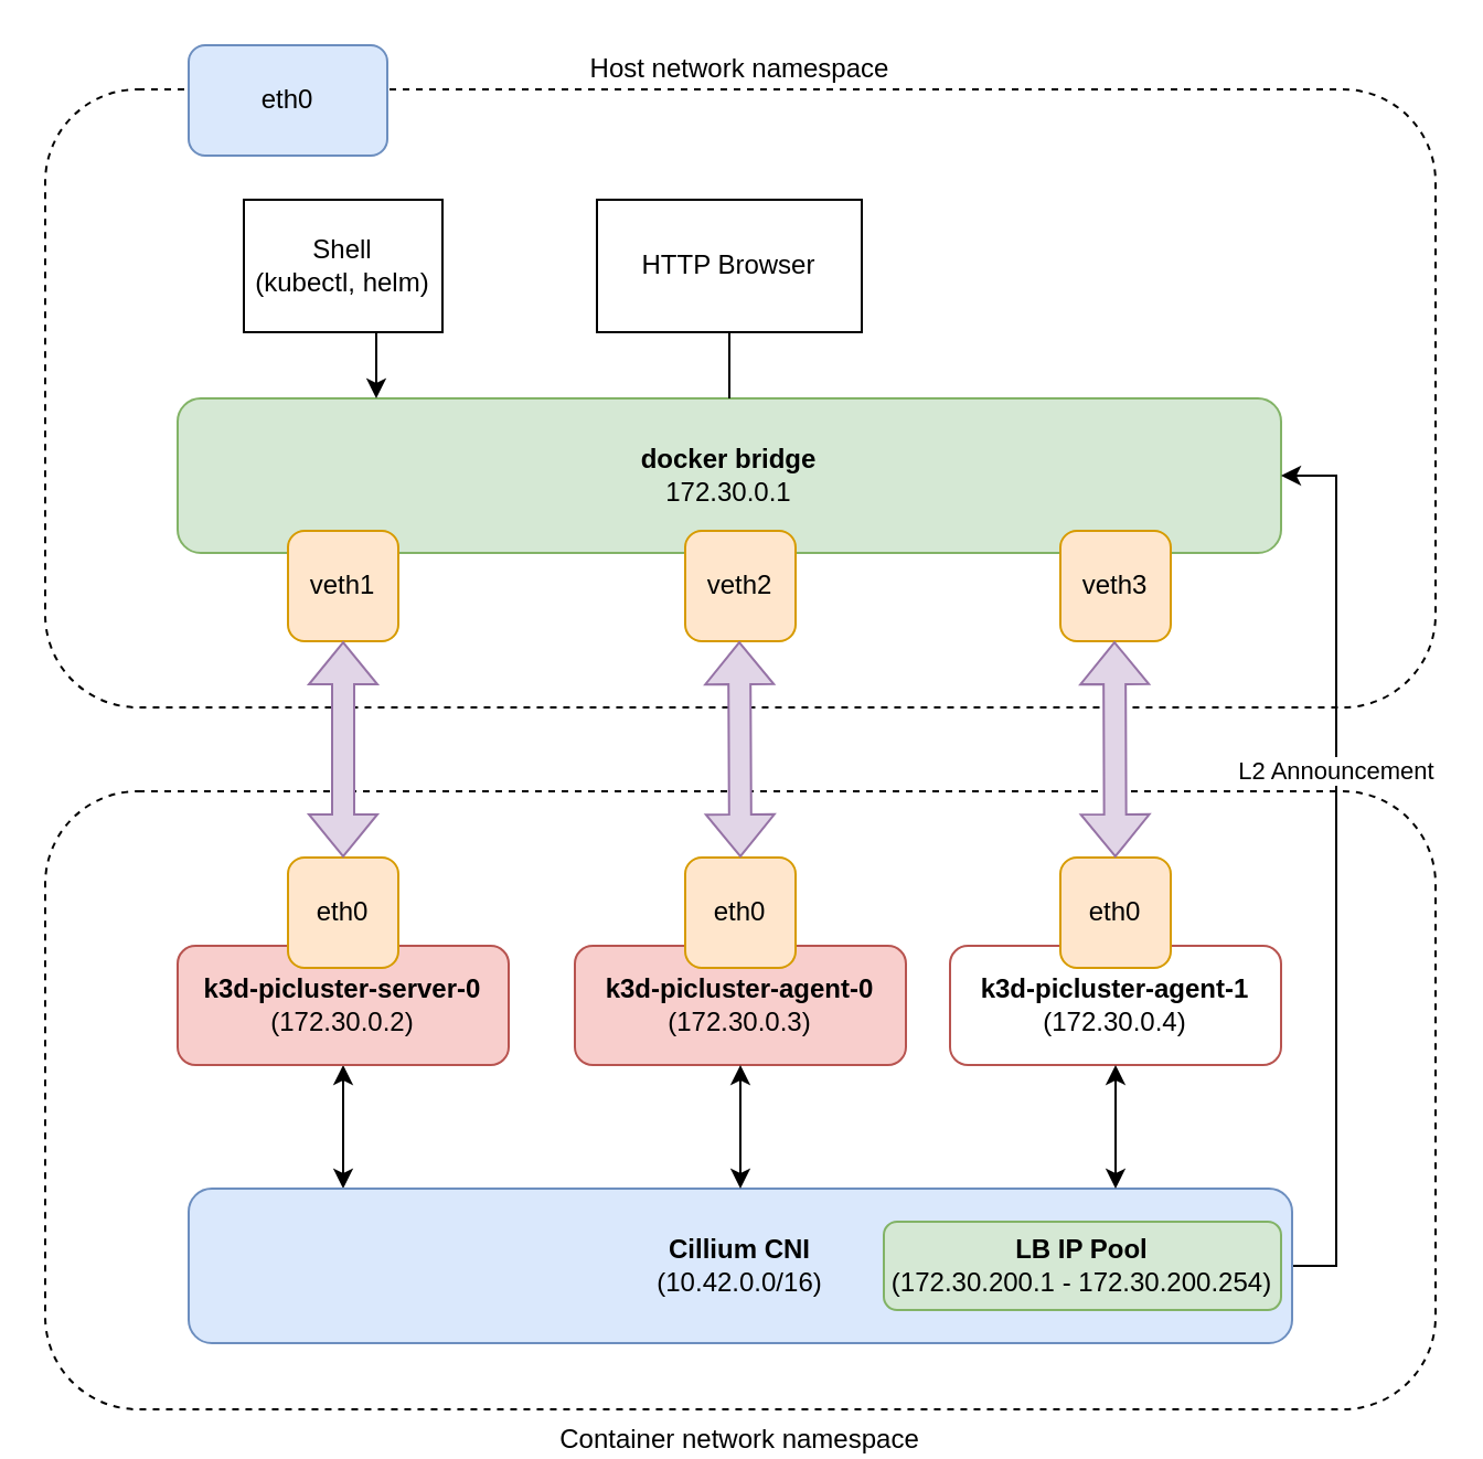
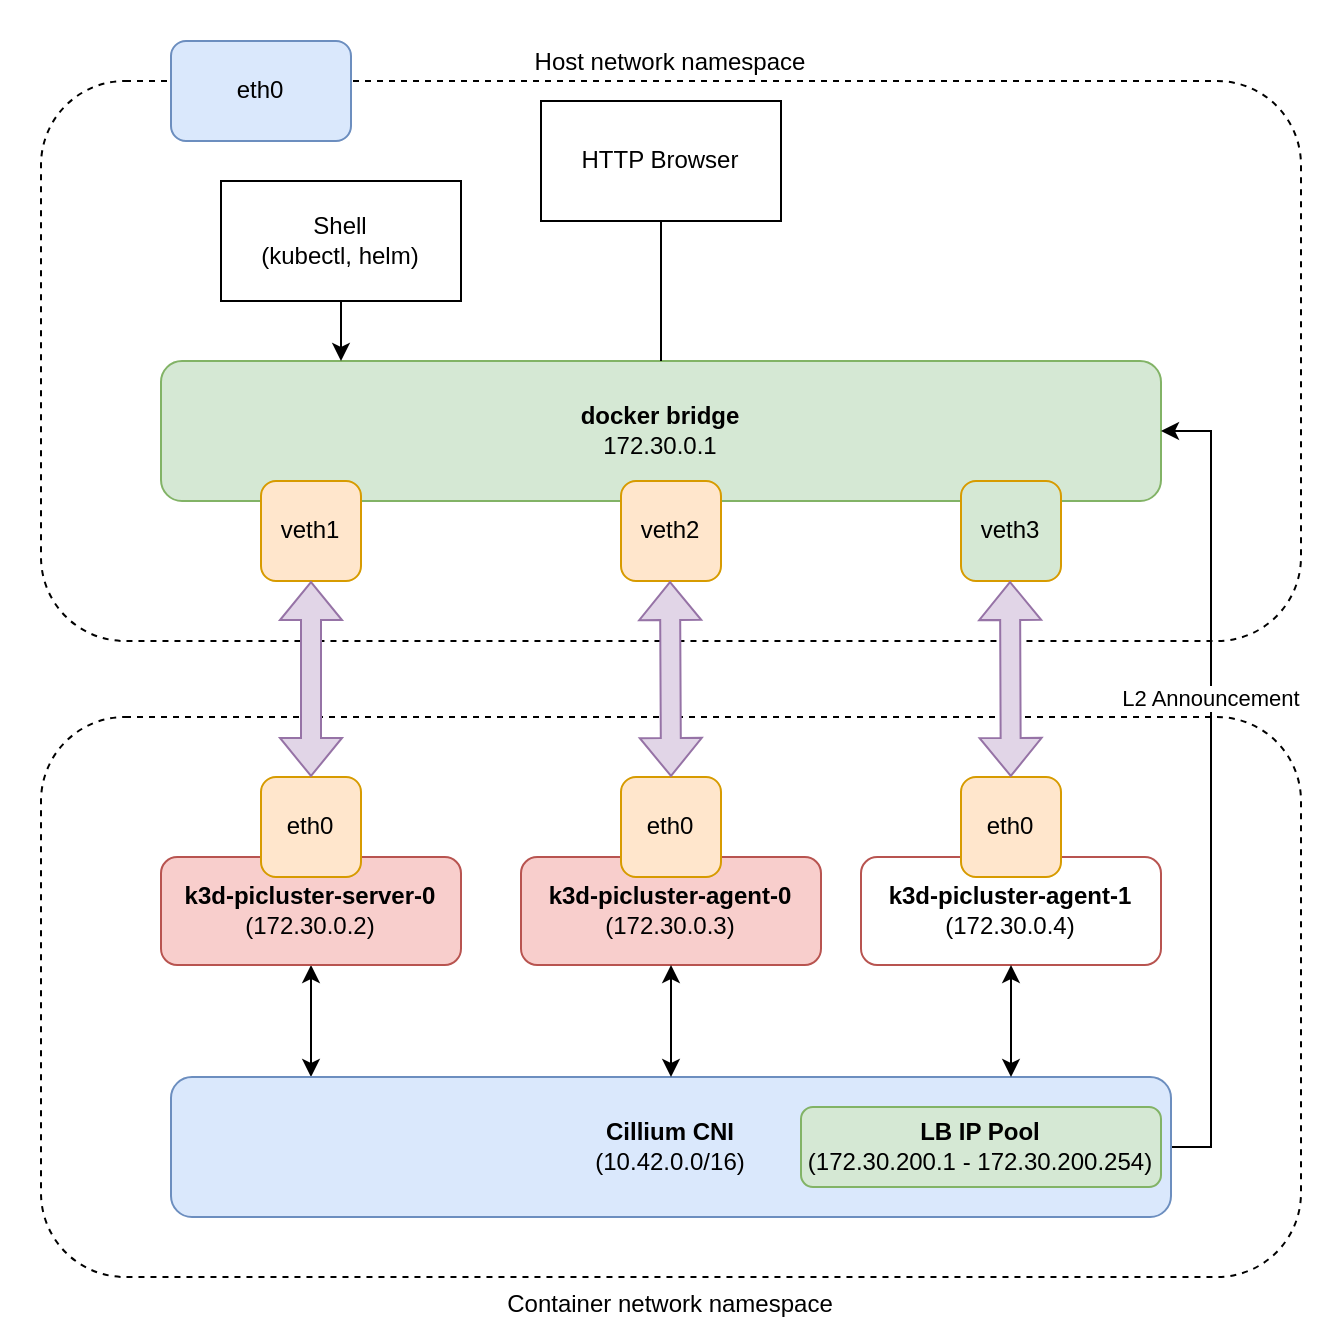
- <mxCell id="26" value="Shell&lt;br&gt;(kubectl, helm)" style="rounded=0;whiteSpace=wrap;html=1;" vertex="1" parent="1"><mxGeometry x="110" y="90" width="90" height="60" as="geometry" /></mxCell>
+ <mxCell id="26" value="Shell&lt;br&gt;(kubectl, helm)" style="rounded=0;whiteSpace=wrap;html=1;" vertex="1" parent="1"><mxGeometry x="110" y="90" width="120" height="60" as="geometry" /></mxCell>
- <mxCell id="28" value="HTTP Browser" style="rounded=0;whiteSpace=wrap;html=1;" vertex="1" parent="1"><mxGeometry x="270" y="90" width="120" height="60" as="geometry" /></mxCell>
+ <mxCell id="28" value="HTTP Browser" style="rounded=0;whiteSpace=wrap;html=1;" vertex="1" parent="1"><mxGeometry x="270" y="50" width="120" height="60" as="geometry" /></mxCell>
- <mxCell id="7" value="veth3" style="rounded=1;whiteSpace=wrap;html=1;fillColor=#ffe6cc;strokeColor=#d79b00;" vertex="1" parent="1"><mxGeometry x="480" y="240" width="50" height="50" as="geometry" /></mxCell>
+ <mxCell id="7" value="veth3" style="rounded=1;whiteSpace=wrap;html=1;fillColor=#d5e8d4;strokeColor=#d79b00;" vertex="1" parent="1"><mxGeometry x="480" y="240" width="50" height="50" as="geometry" /></mxCell>
